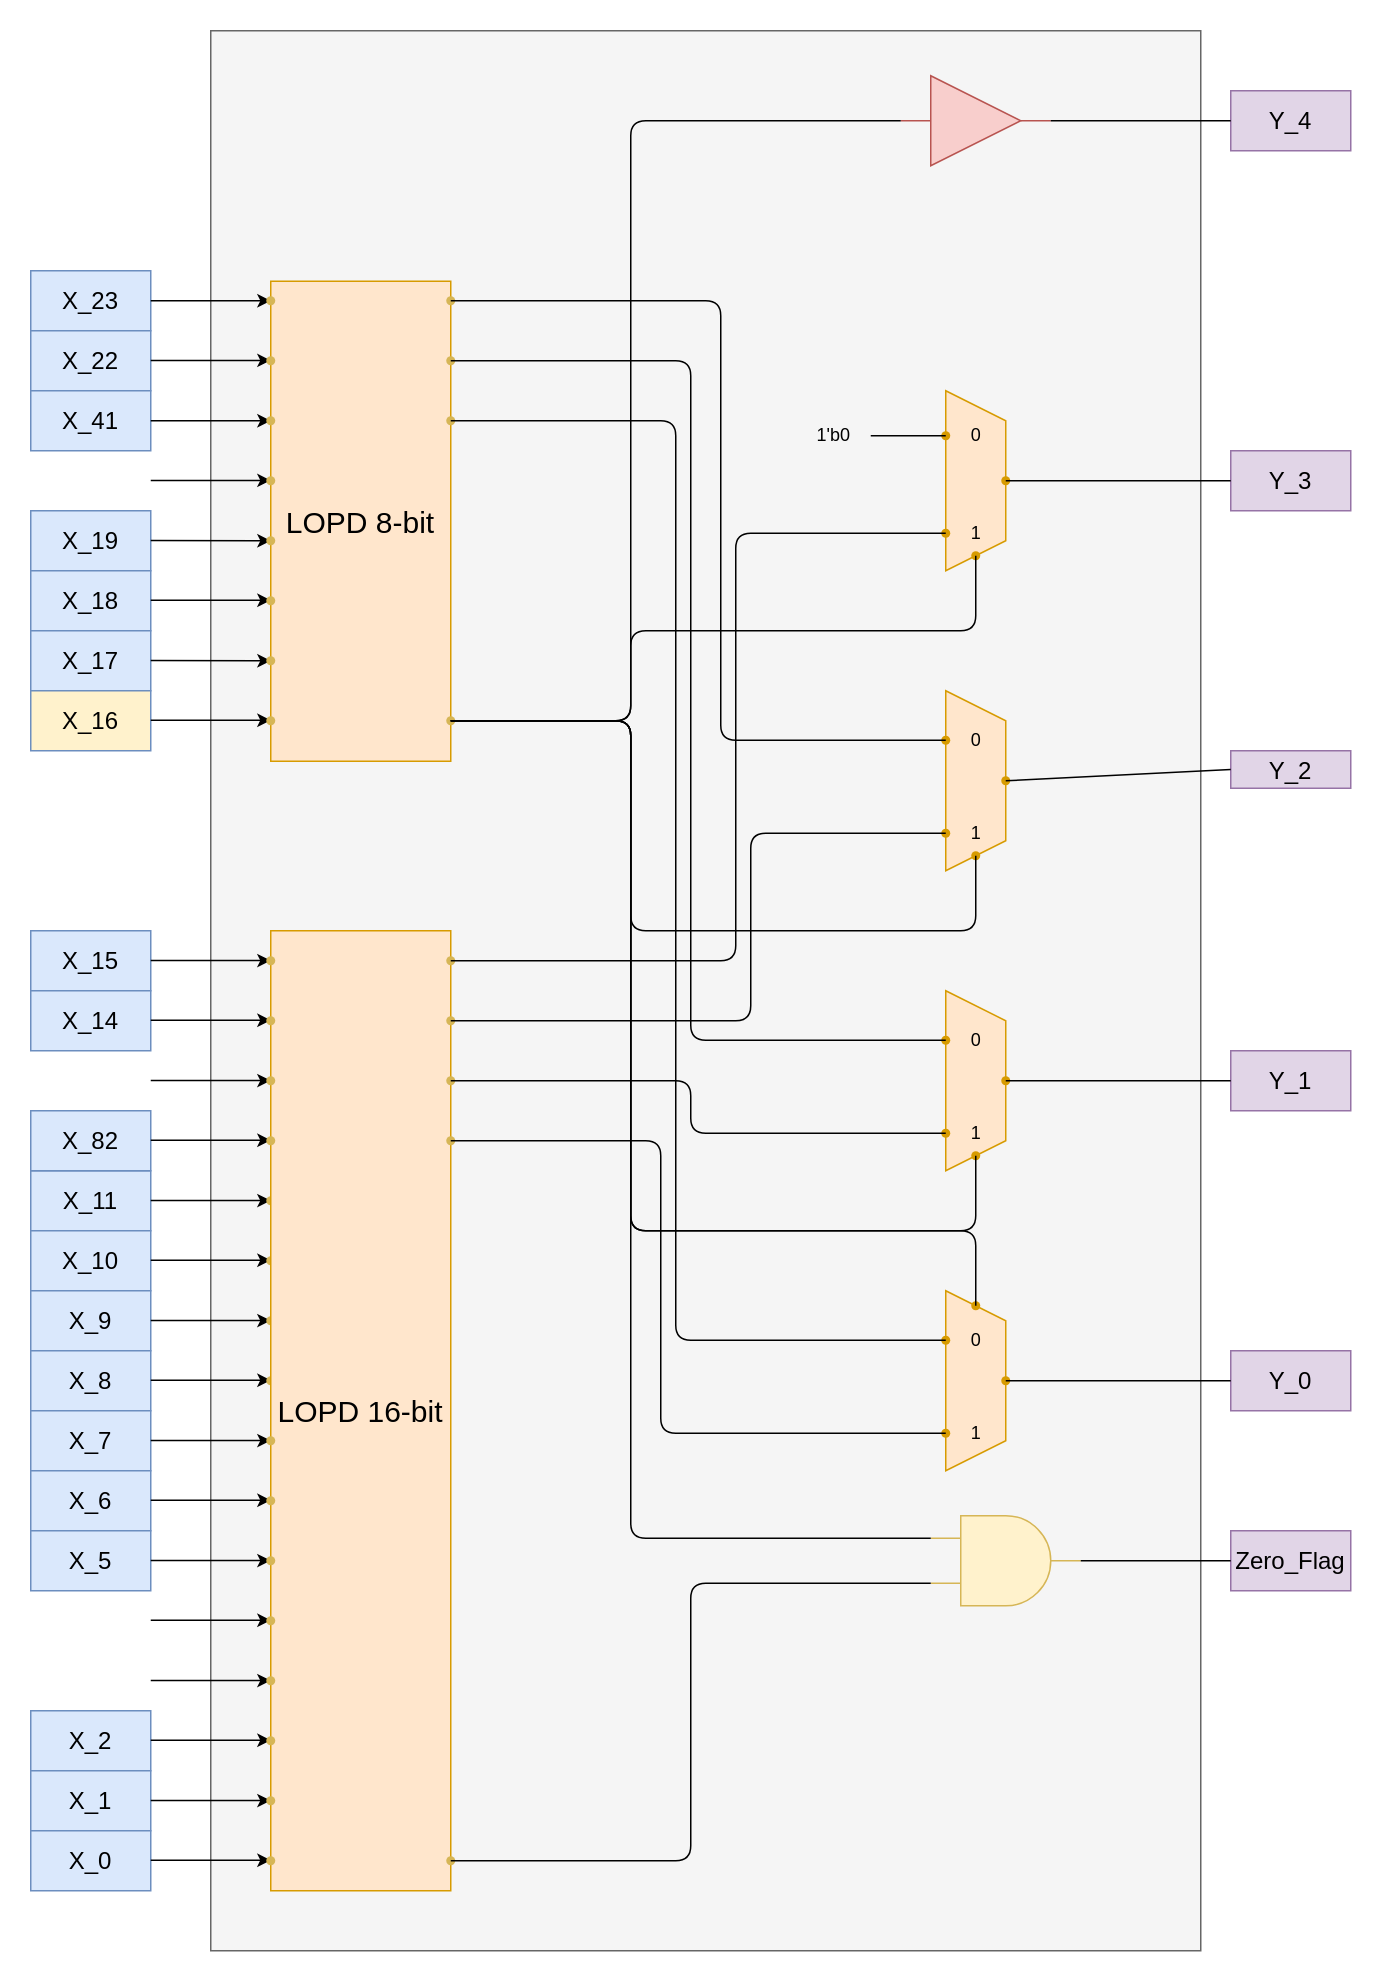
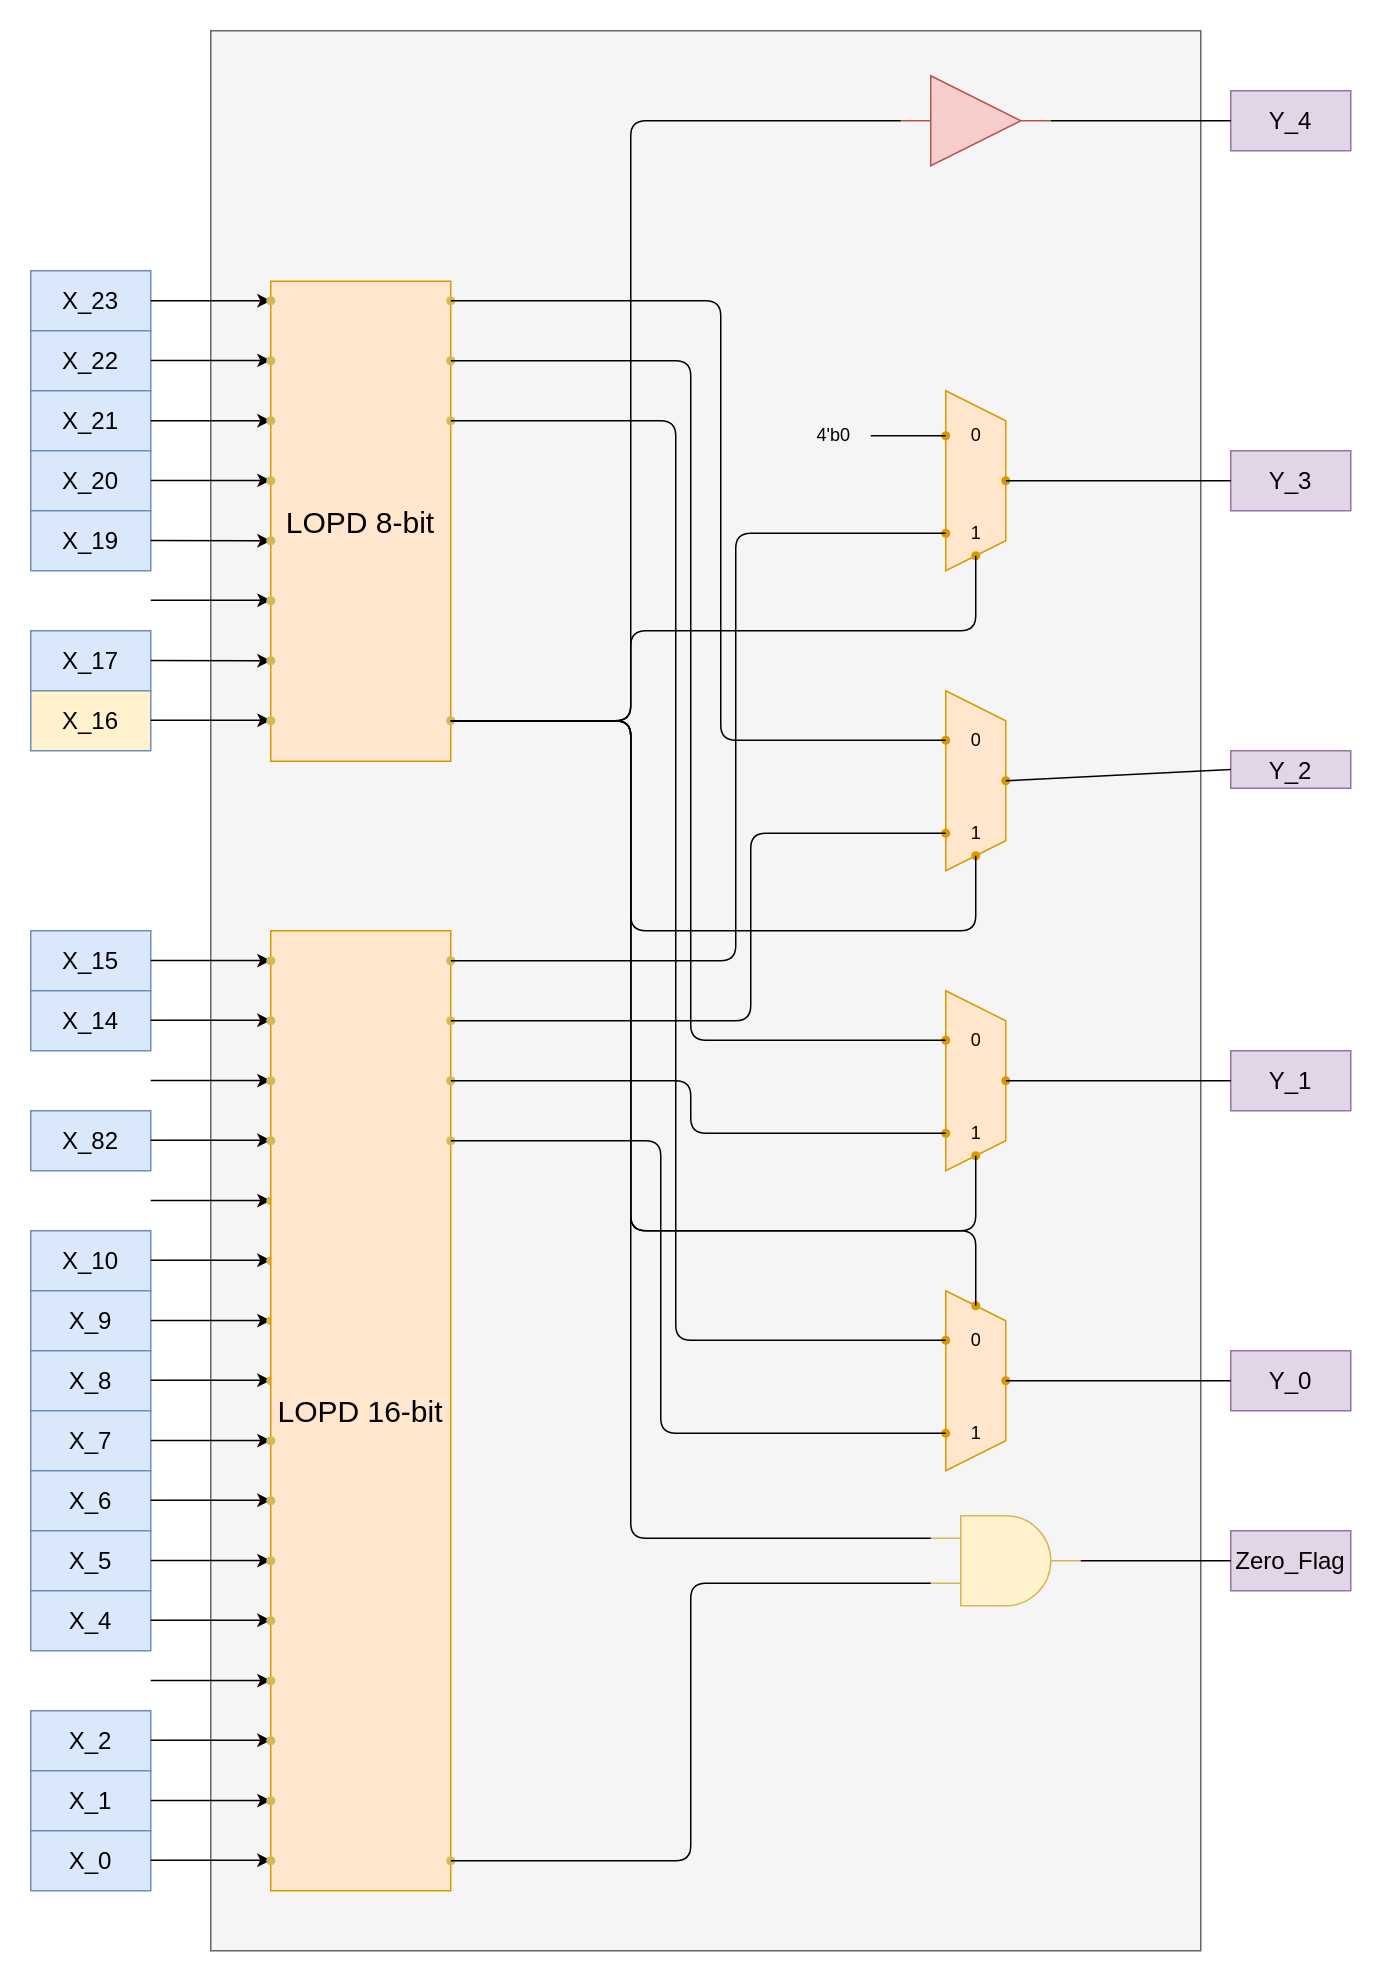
- <mxCell id="87" value="&lt;font style=&quot;font-size: 16px;&quot;&gt;X_41&lt;/font&gt;" style="whiteSpace=wrap;html=1;fillColor=#dae8fc;strokeColor=#6c8ebf;" vertex="1" parent="83"><mxGeometry y="80" width="80" height="40" as="geometry" /></mxCell>
+ <mxCell id="87" value="&lt;font style=&quot;font-size: 16px;&quot;&gt;X_21&lt;/font&gt;" style="whiteSpace=wrap;html=1;fillColor=#dae8fc;strokeColor=#6c8ebf;" vertex="1" parent="83"><mxGeometry y="80" width="80" height="40" as="geometry" /></mxCell>
- <mxCell id="149" value="1'b0" style="text;html=1;align=center;verticalAlign=middle;resizable=0;points=[];autosize=1;strokeColor=none;fillColor=none;" vertex="1" parent="1"><mxGeometry x="530" y="275" width="50" height="30" as="geometry" /></mxCell>
+ <mxCell id="149" value="4'b0" style="text;html=1;align=center;verticalAlign=middle;resizable=0;points=[];autosize=1;strokeColor=none;fillColor=none;" vertex="1" parent="1"><mxGeometry x="530" y="275" width="50" height="30" as="geometry" /></mxCell>
+ <mxCell id="88" value="&lt;font style=&quot;font-size: 16px;&quot;&gt;X_20&lt;/font&gt;" style="whiteSpace=wrap;html=1;fillColor=#dae8fc;strokeColor=#6c8ebf;" vertex="1" parent="83"><mxGeometry y="120" width="80" height="40" as="geometry" /></mxCell>
- <mxCell id="90" value="&lt;font style=&quot;font-size: 16px;&quot;&gt;X_18&lt;/font&gt;" style="whiteSpace=wrap;html=1;fillColor=#dae8fc;strokeColor=#6c8ebf;" vertex="1" parent="83"><mxGeometry y="200" width="80" height="40" as="geometry" /></mxCell>
- <mxCell id="30" value="&lt;font style=&quot;font-size: 16px;&quot;&gt;X_11&lt;/font&gt;" style="whiteSpace=wrap;html=1;fillColor=#dae8fc;strokeColor=#6c8ebf;" vertex="1" parent="29"><mxGeometry y="160" width="80" height="40" as="geometry" /></mxCell>
+ <mxCell id="74" value="&lt;font style=&quot;font-size: 16px;&quot;&gt;X_4&lt;/font&gt;" style="whiteSpace=wrap;html=1;fillColor=#dae8fc;strokeColor=#6c8ebf;" vertex="1" parent="29"><mxGeometry y="440" width="80" height="40" as="geometry" /></mxCell>
